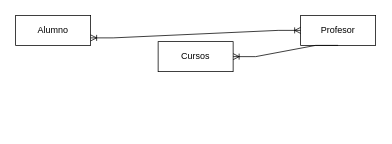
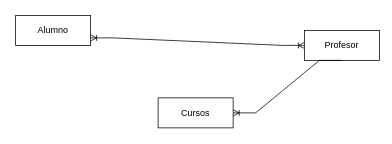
- <mxCell id="3" value="Profesor" style="whiteSpace=wrap;html=1;align=center;" vertex="1" parent="1"><mxGeometry x="400" y="20" width="100" height="40" as="geometry" /></mxCell>
+ <mxCell id="3" value="Profesor" style="whiteSpace=wrap;html=1;align=center;" vertex="1" parent="1"><mxGeometry x="405" y="40" width="100" height="40" as="geometry" /></mxCell>
- <mxCell id="4" value="Cursos" style="whiteSpace=wrap;html=1;align=center;" vertex="1" parent="1"><mxGeometry x="210" y="55" width="100" height="40" as="geometry" /></mxCell>
+ <mxCell id="4" value="Cursos" style="whiteSpace=wrap;html=1;align=center;" vertex="1" parent="1"><mxGeometry x="210" y="130" width="100" height="40" as="geometry" /></mxCell>
